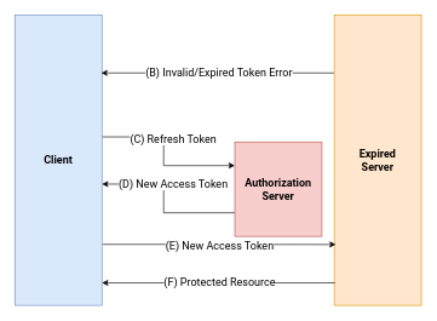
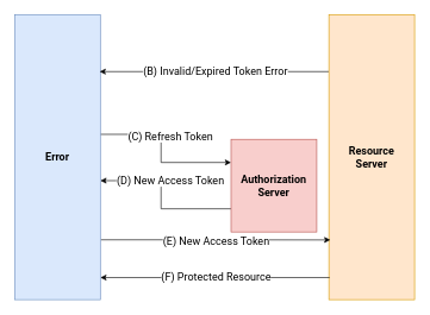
- <mxCell id="6" value="&lt;b style=&quot;font-size: 15px;&quot;&gt;Client&lt;/b&gt;" style="rounded=0;whiteSpace=wrap;html=1;fillColor=#dae8fc;strokeColor=#6c8ebf;fontSize=15;fontFamily=Roboto;fontSource=https%3A%2F%2Ffonts.googleapis.com%2Fcss%3Ffamily%3DRoboto;" parent="1" vertex="1"><mxGeometry x="20" y="20" width="120" height="400" as="geometry" /></mxCell>
+ <mxCell id="6" value="&lt;b style=&quot;font-size: 15px;&quot;&gt;Error&lt;/b&gt;" style="rounded=0;whiteSpace=wrap;html=1;fillColor=#dae8fc;strokeColor=#6c8ebf;fontSize=15;fontFamily=Roboto;fontSource=https%3A%2F%2Ffonts.googleapis.com%2Fcss%3Ffamily%3DRoboto;" parent="1" vertex="1"><mxGeometry x="20" y="20" width="120" height="400" as="geometry" /></mxCell>
- <mxCell id="9" value="&lt;b style=&quot;font-size: 15px&quot;&gt;Expired&lt;br&gt;Server&lt;/b&gt;" style="rounded=0;whiteSpace=wrap;html=1;fillColor=#ffe6cc;strokeColor=#d79b00;fontSize=15;fontFamily=Roboto;fontSource=https%3A%2F%2Ffonts.googleapis.com%2Fcss%3Ffamily%3DRoboto;" parent="1" vertex="1"><mxGeometry x="460" y="20" width="120" height="400" as="geometry" /></mxCell>
+ <mxCell id="9" value="&lt;b style=&quot;font-size: 15px&quot;&gt;Resource&lt;br&gt;Server&lt;/b&gt;" style="rounded=0;whiteSpace=wrap;html=1;fillColor=#ffe6cc;strokeColor=#d79b00;fontSize=15;fontFamily=Roboto;fontSource=https%3A%2F%2Ffonts.googleapis.com%2Fcss%3Ffamily%3DRoboto;" parent="1" vertex="1"><mxGeometry x="460" y="20" width="120" height="400" as="geometry" /></mxCell>
